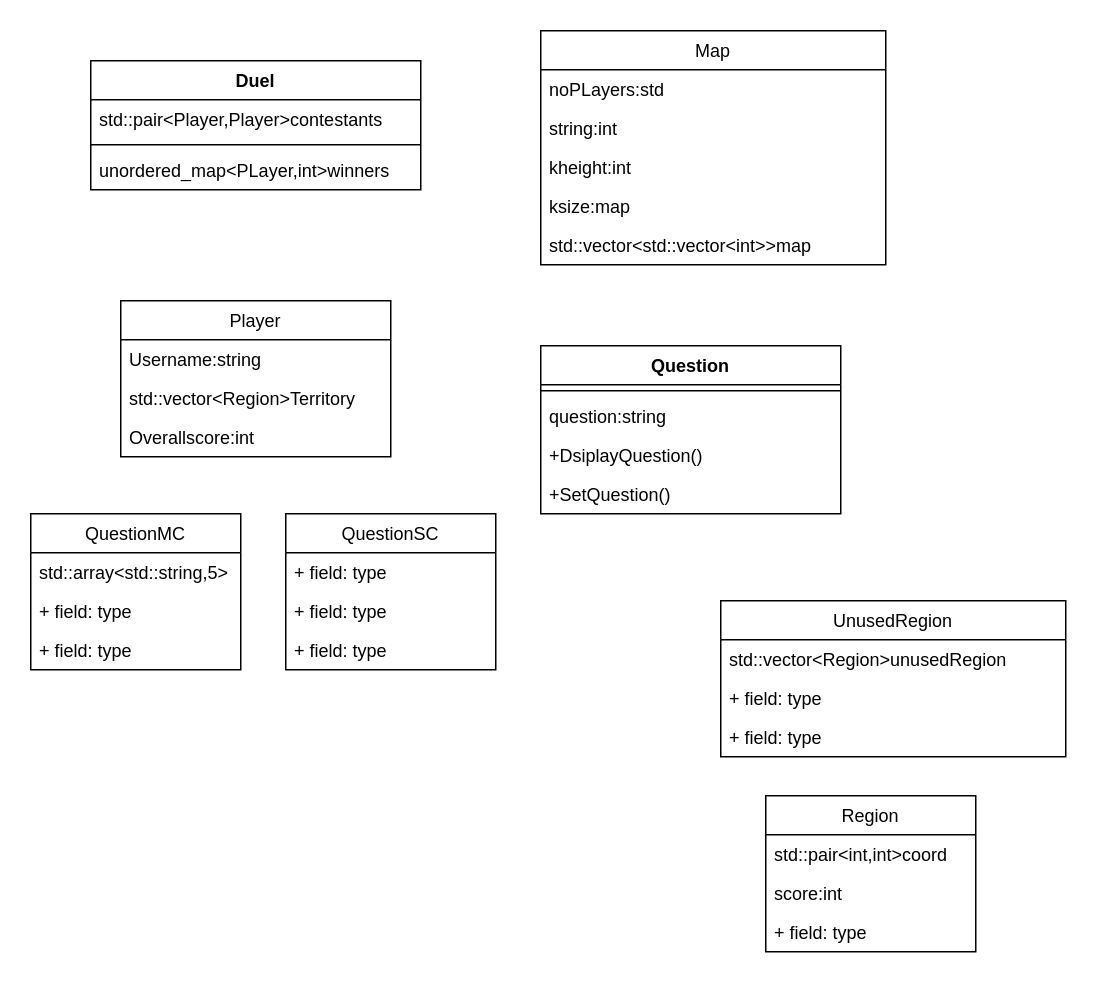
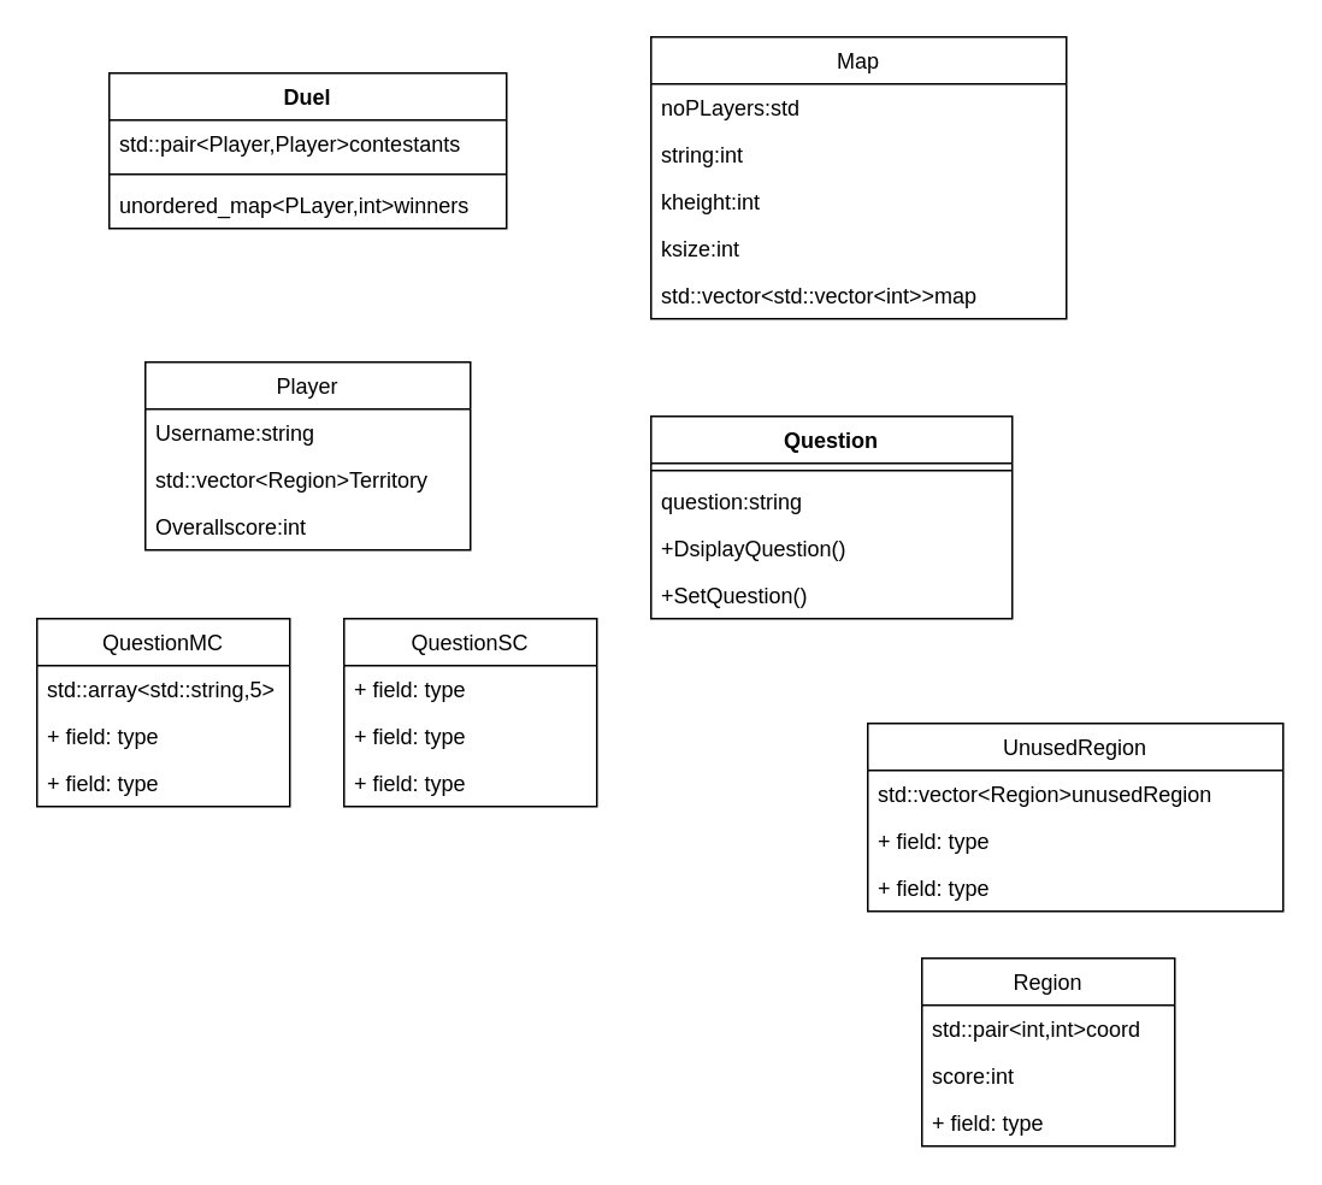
- <mxCell id="27" value="ksize:map" style="text;strokeColor=none;fillColor=none;align=left;verticalAlign=top;spacingLeft=4;spacingRight=4;overflow=hidden;rotatable=0;points=[[0,0.5],[1,0.5]];portConstraint=eastwest;" vertex="1" parent="23"><mxGeometry y="104" width="230" height="26" as="geometry" /></mxCell>
+ <mxCell id="27" value="ksize:int" style="text;strokeColor=none;fillColor=none;align=left;verticalAlign=top;spacingLeft=4;spacingRight=4;overflow=hidden;rotatable=0;points=[[0,0.5],[1,0.5]];portConstraint=eastwest;" vertex="1" parent="23"><mxGeometry y="104" width="230" height="26" as="geometry" /></mxCell>
